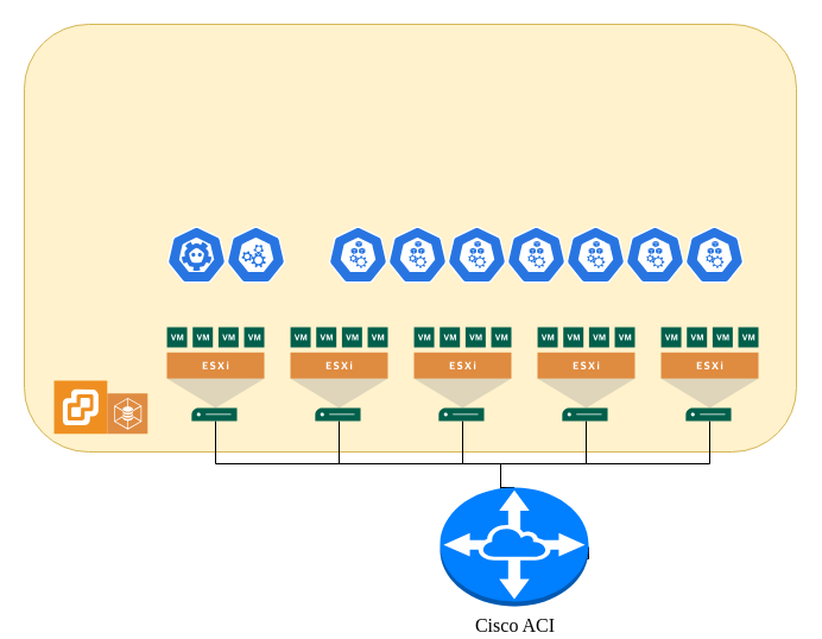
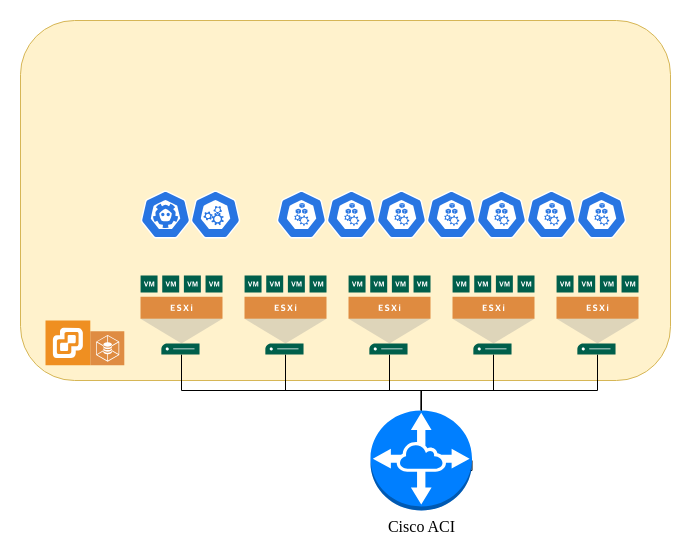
- <mxCell id="15" value="&lt;font data-font-src=&quot;https://fonts.googleapis.com/css?family=Fira+Mono&quot; style=&quot;font-size: 16px&quot; face=&quot;Fira Mono&quot;&gt;Cisco ACI&lt;/font&gt;" style="outlineConnect=0;dashed=0;verticalLabelPosition=bottom;verticalAlign=top;align=center;html=1;shape=mxgraph.aws3.vpc_peering;fillColor=#007FFF;direction=east;strokeColor=#6c8ebf;" vertex="1" parent="1"><mxGeometry x="370" y="410" width="125" height="100" as="geometry" /></mxCell>
+ <mxCell id="15" value="&lt;font data-font-src=&quot;https://fonts.googleapis.com/css?family=Fira+Mono&quot; style=&quot;font-size: 16px&quot; face=&quot;Fira Mono&quot;&gt;Cisco ACI&lt;/font&gt;" style="outlineConnect=0;dashed=0;verticalLabelPosition=bottom;verticalAlign=top;align=center;html=1;shape=mxgraph.aws3.vpc_peering;fillColor=#007FFF;direction=east;strokeColor=#6c8ebf;" vertex="1" parent="1"><mxGeometry x="370" y="410" width="101.5" height="100" as="geometry" /></mxCell>
